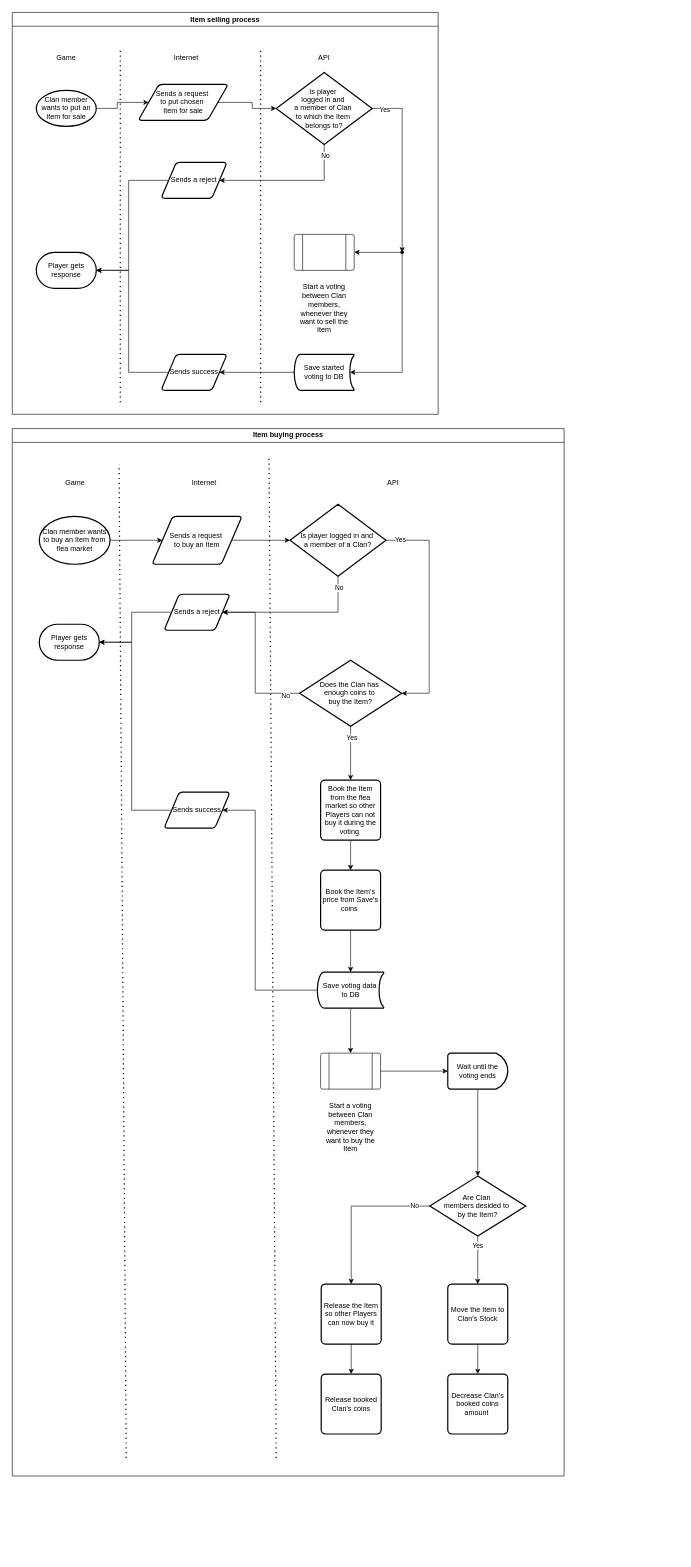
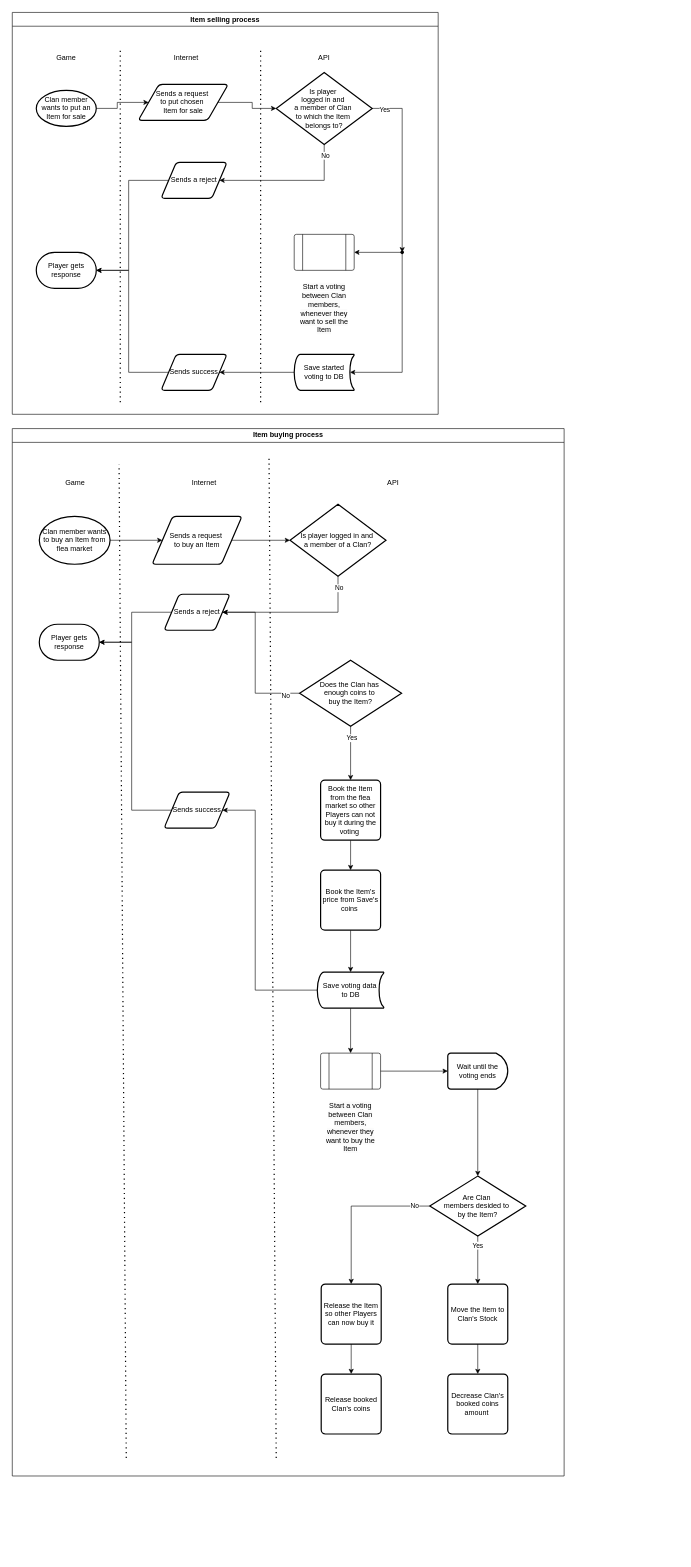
- <mxCell id="53" style="edgeStyle=orthogonalEdgeStyle;rounded=0;orthogonalLoop=1;jettySize=auto;html=1;exitX=1;exitY=0.5;exitDx=0;exitDy=0;exitPerimeter=0;entryX=1;entryY=0.5;entryDx=0;entryDy=0;entryPerimeter=0;" parent="30" source="38" target="52" edge="1"><mxGeometry relative="1" as="geometry"><Array as="points"><mxPoint x="695" y="186.197" /><mxPoint x="695" y="441.197" /></Array></mxGeometry></mxCell>
- <mxCell id="54" value="Yes" style="edgeLabel;html=1;align=center;verticalAlign=middle;resizable=0;points=[];" parent="53" vertex="1" connectable="0"><mxGeometry x="-0.875" y="1" relative="1" as="geometry"><mxPoint as="offset" /></mxGeometry></mxCell>
